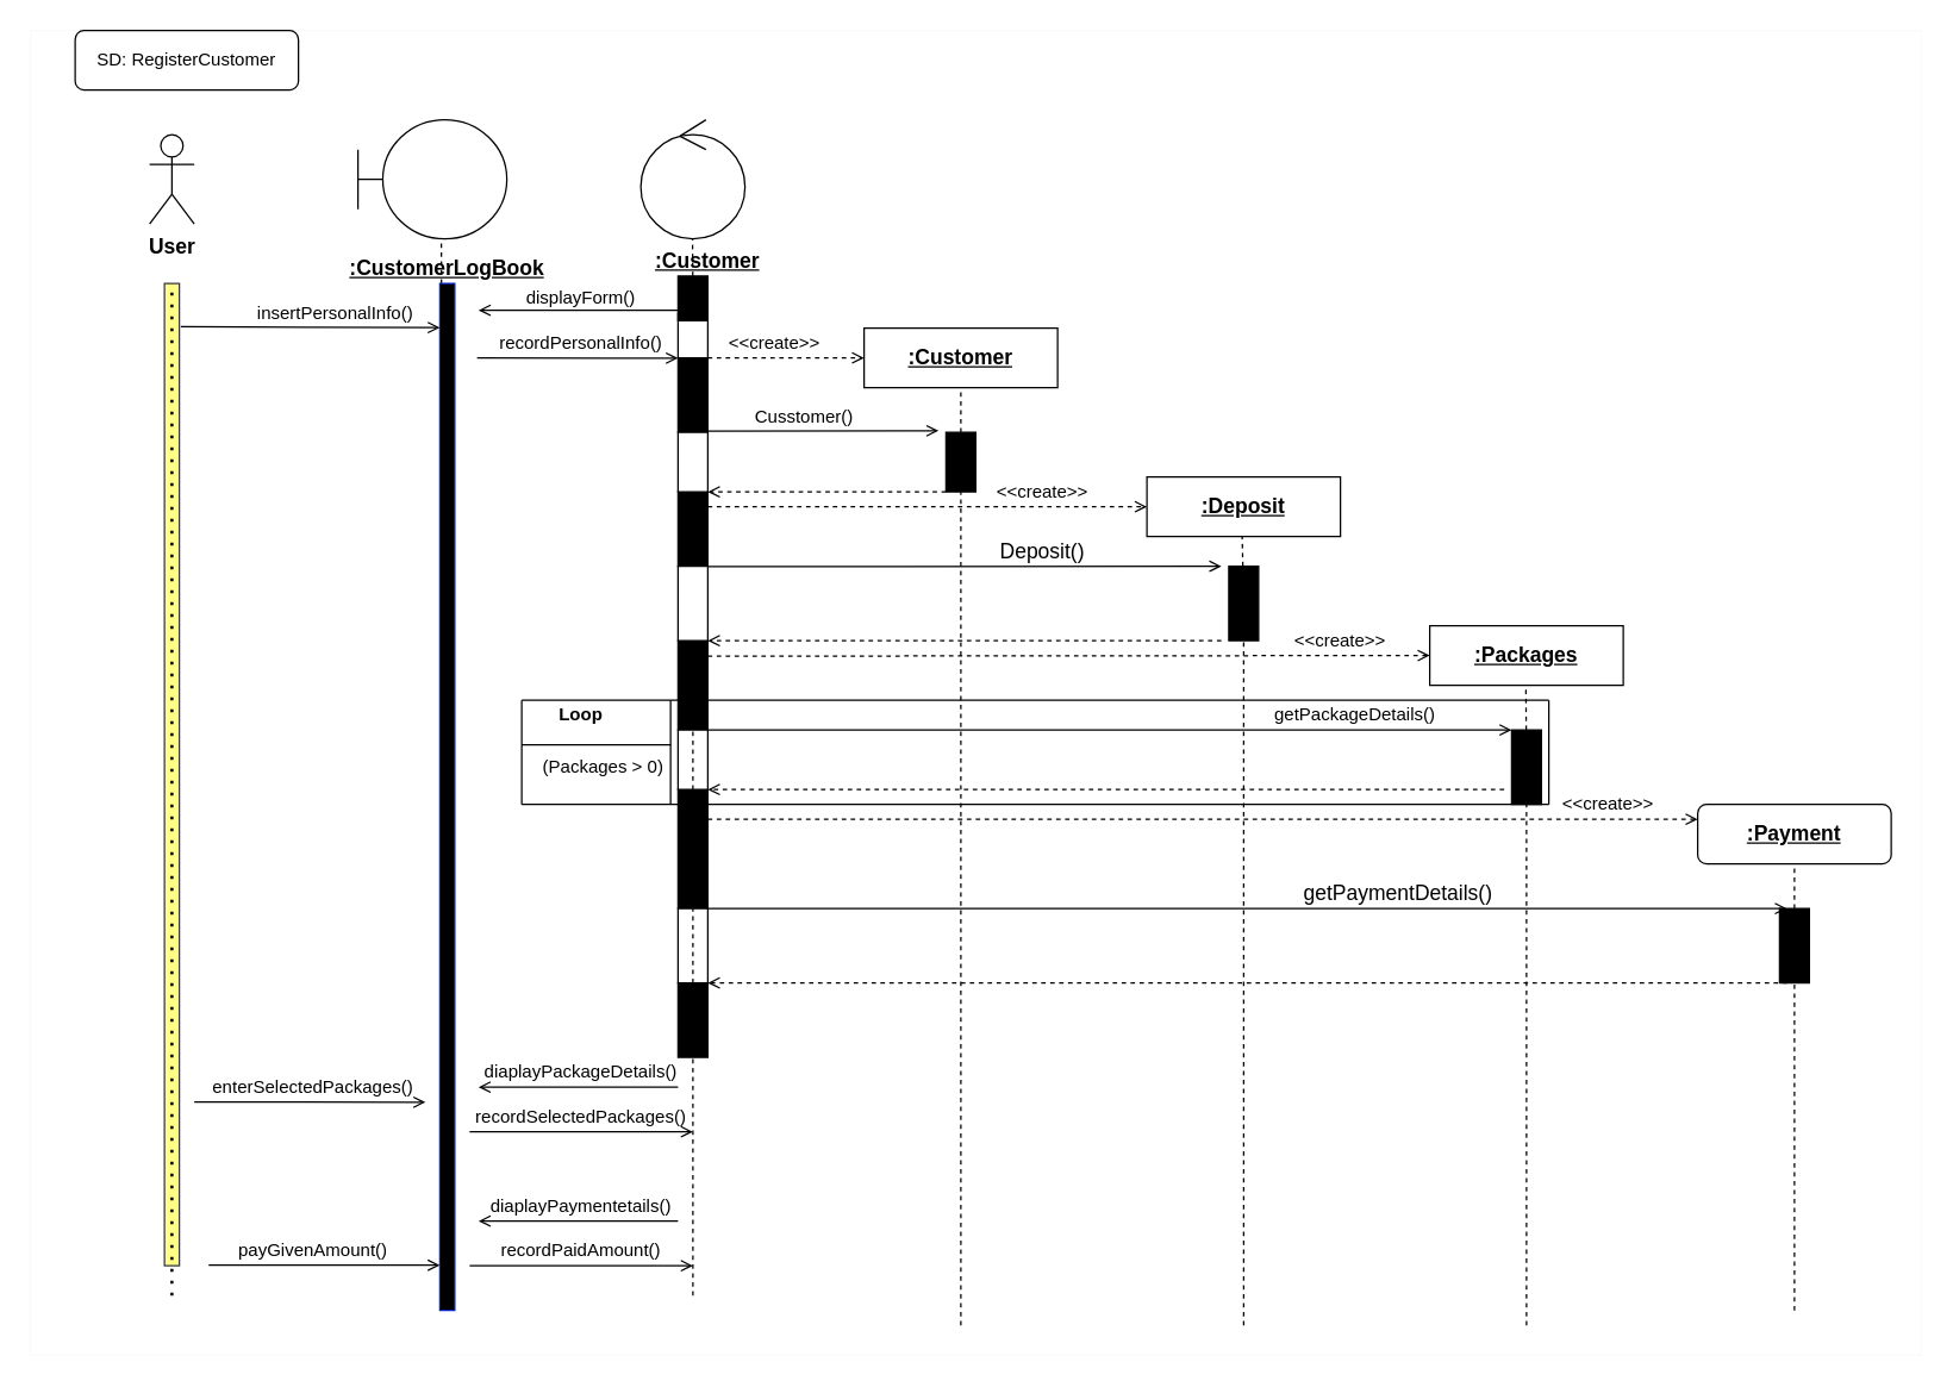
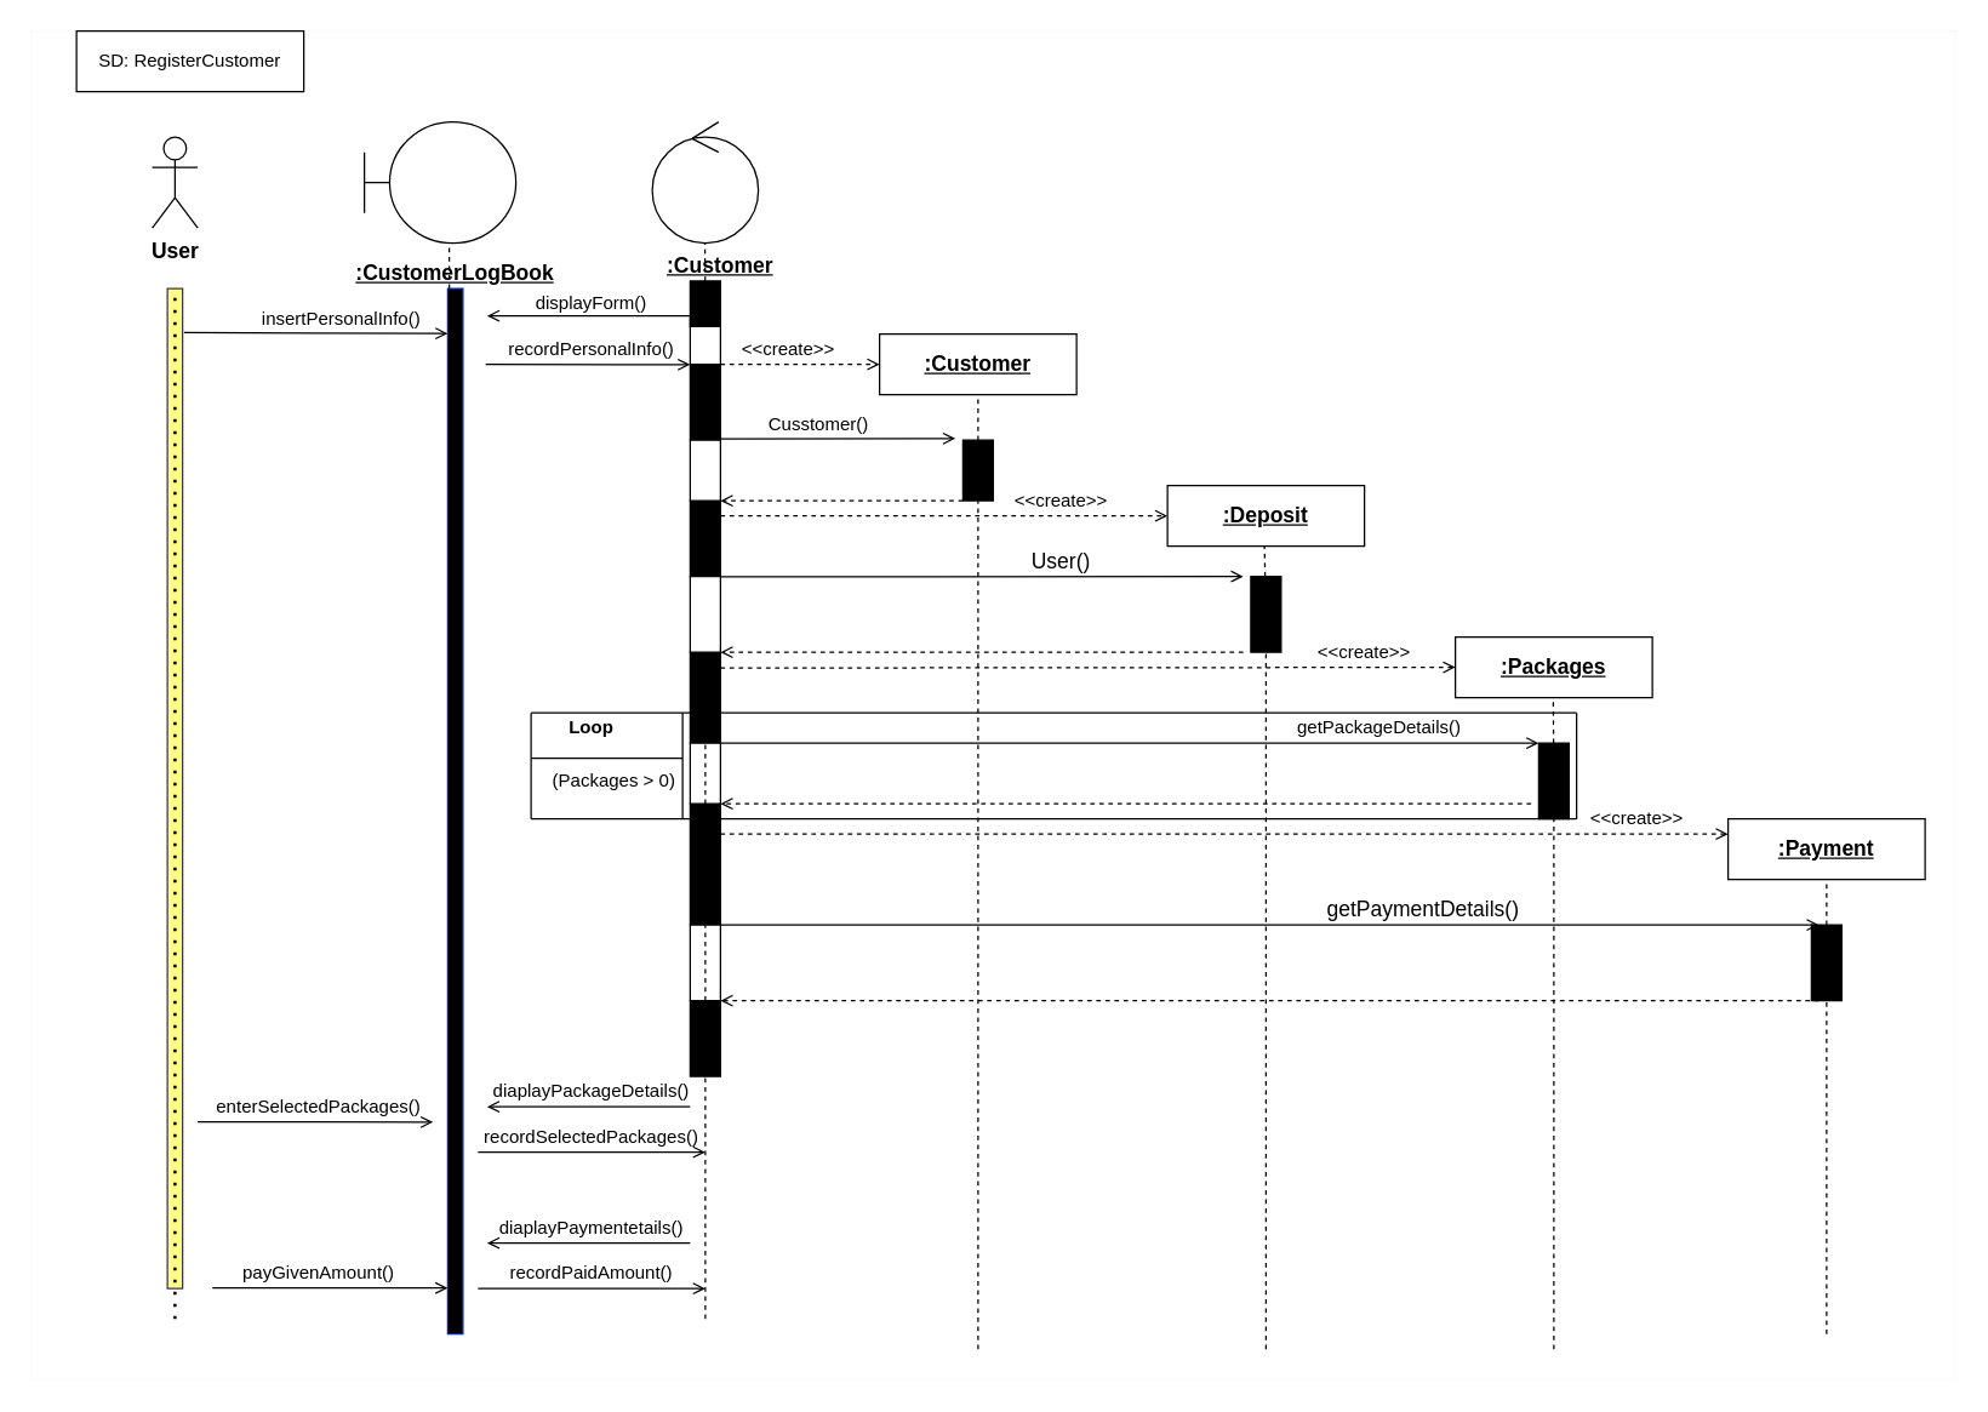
- <mxCell id="4" value="&lt;span style=&quot;background-color: rgb(255 , 255 , 255)&quot;&gt;SD: RegisterCustomer&lt;/span&gt;" style="whiteSpace=wrap;html=1;rounded=1;" parent="1" vertex="1"><mxGeometry x="50" y="20" width="150" height="40" as="geometry" /></mxCell>
+ <mxCell id="4" value="&lt;span style=&quot;background-color: rgb(255 , 255 , 255)&quot;&gt;SD: RegisterCustomer&lt;/span&gt;" style="rounded=0;whiteSpace=wrap;html=1;" parent="1" vertex="1"><mxGeometry x="50" y="20" width="150" height="40" as="geometry" /></mxCell>
- <mxCell id="45" value="&lt;span style=&quot;font-size: 14px&quot;&gt;Deposit()&lt;/span&gt;" style="text;html=1;strokeColor=none;fillColor=none;align=center;verticalAlign=middle;whiteSpace=wrap;rounded=0;" parent="1" vertex="1"><mxGeometry x="680" y="360" width="40" height="20" as="geometry" /></mxCell>
+ <mxCell id="45" value="&lt;span style=&quot;font-size: 14px&quot;&gt;User()&lt;/span&gt;" style="text;html=1;strokeColor=none;fillColor=none;align=center;verticalAlign=middle;whiteSpace=wrap;rounded=0;" parent="1" vertex="1"><mxGeometry x="680" y="360" width="40" height="20" as="geometry" /></mxCell>
- <mxCell id="79" value="&lt;font style=&quot;font-size: 14px&quot;&gt;&lt;b&gt;&lt;u&gt;:Payment&lt;/u&gt;&lt;/b&gt;&lt;/font&gt;" style="whiteSpace=wrap;html=1;gradientColor=none;rounded=1;" vertex="1" parent="1"><mxGeometry x="1140" y="540" width="130" height="40" as="geometry" /></mxCell>
+ <mxCell id="79" value="&lt;font style=&quot;font-size: 14px&quot;&gt;&lt;b&gt;&lt;u&gt;:Payment&lt;/u&gt;&lt;/b&gt;&lt;/font&gt;" style="rounded=0;whiteSpace=wrap;html=1;gradientColor=none;" vertex="1" parent="1"><mxGeometry x="1140" y="540" width="130" height="40" as="geometry" /></mxCell>
